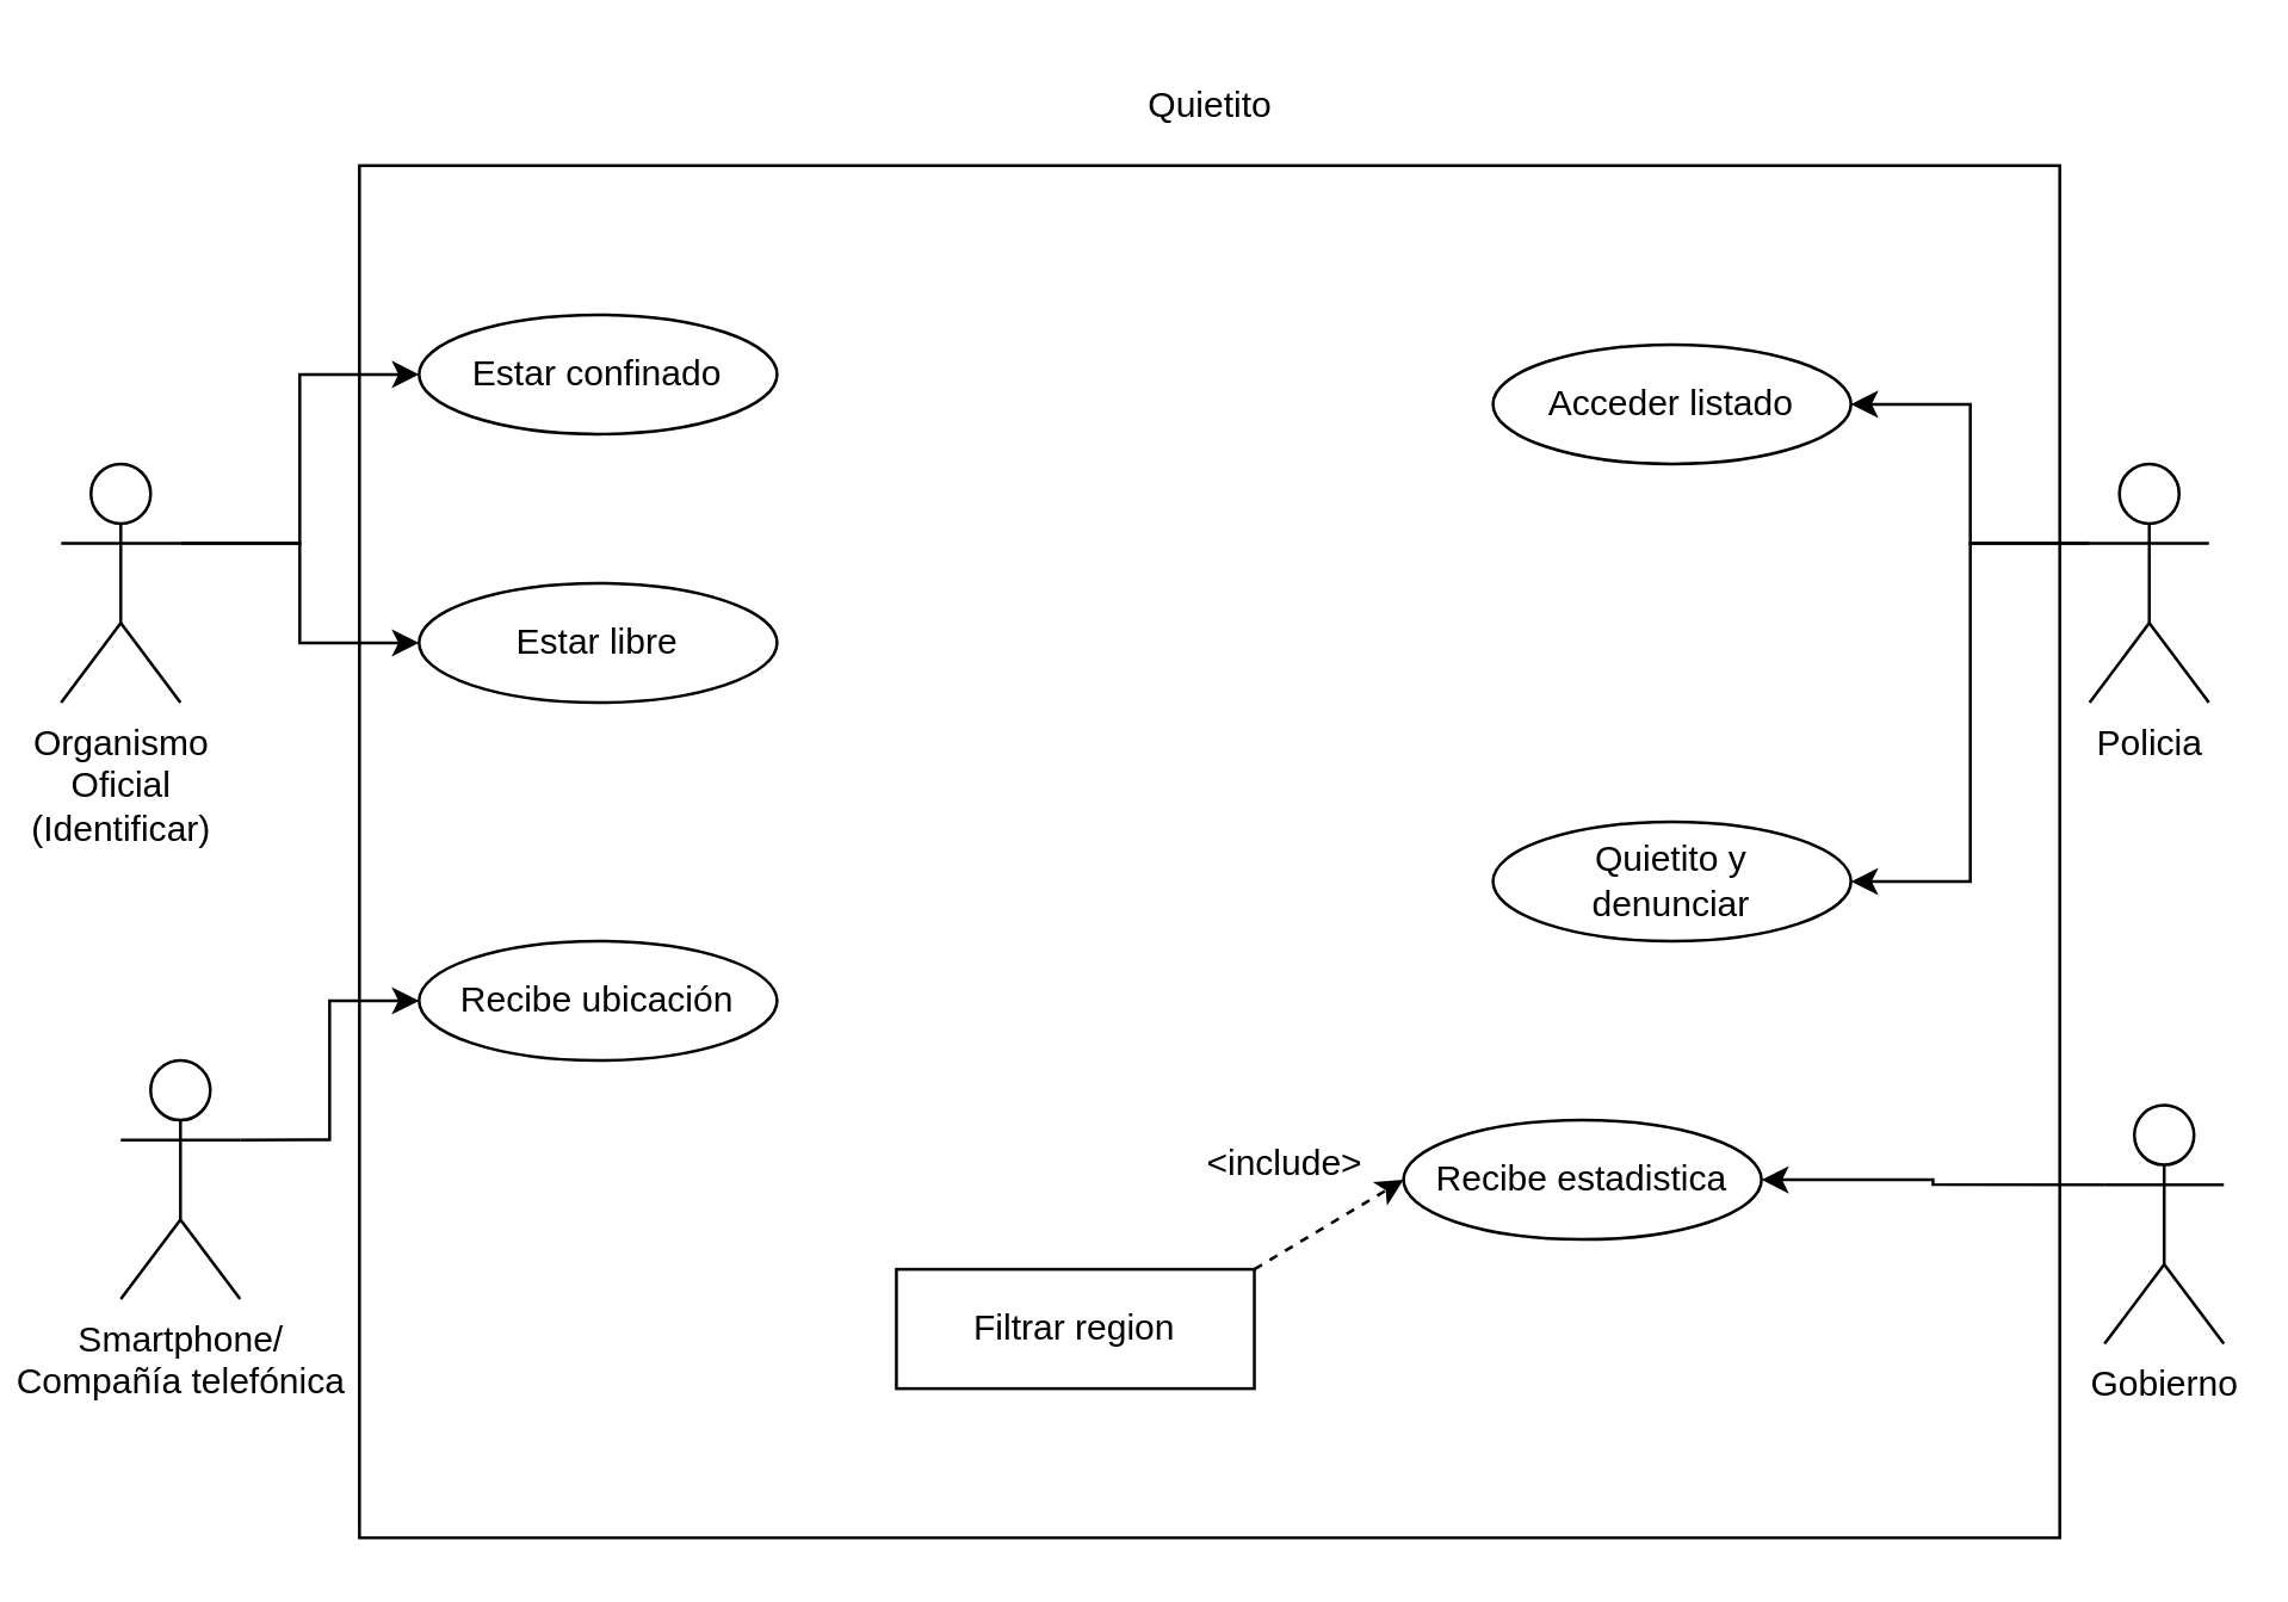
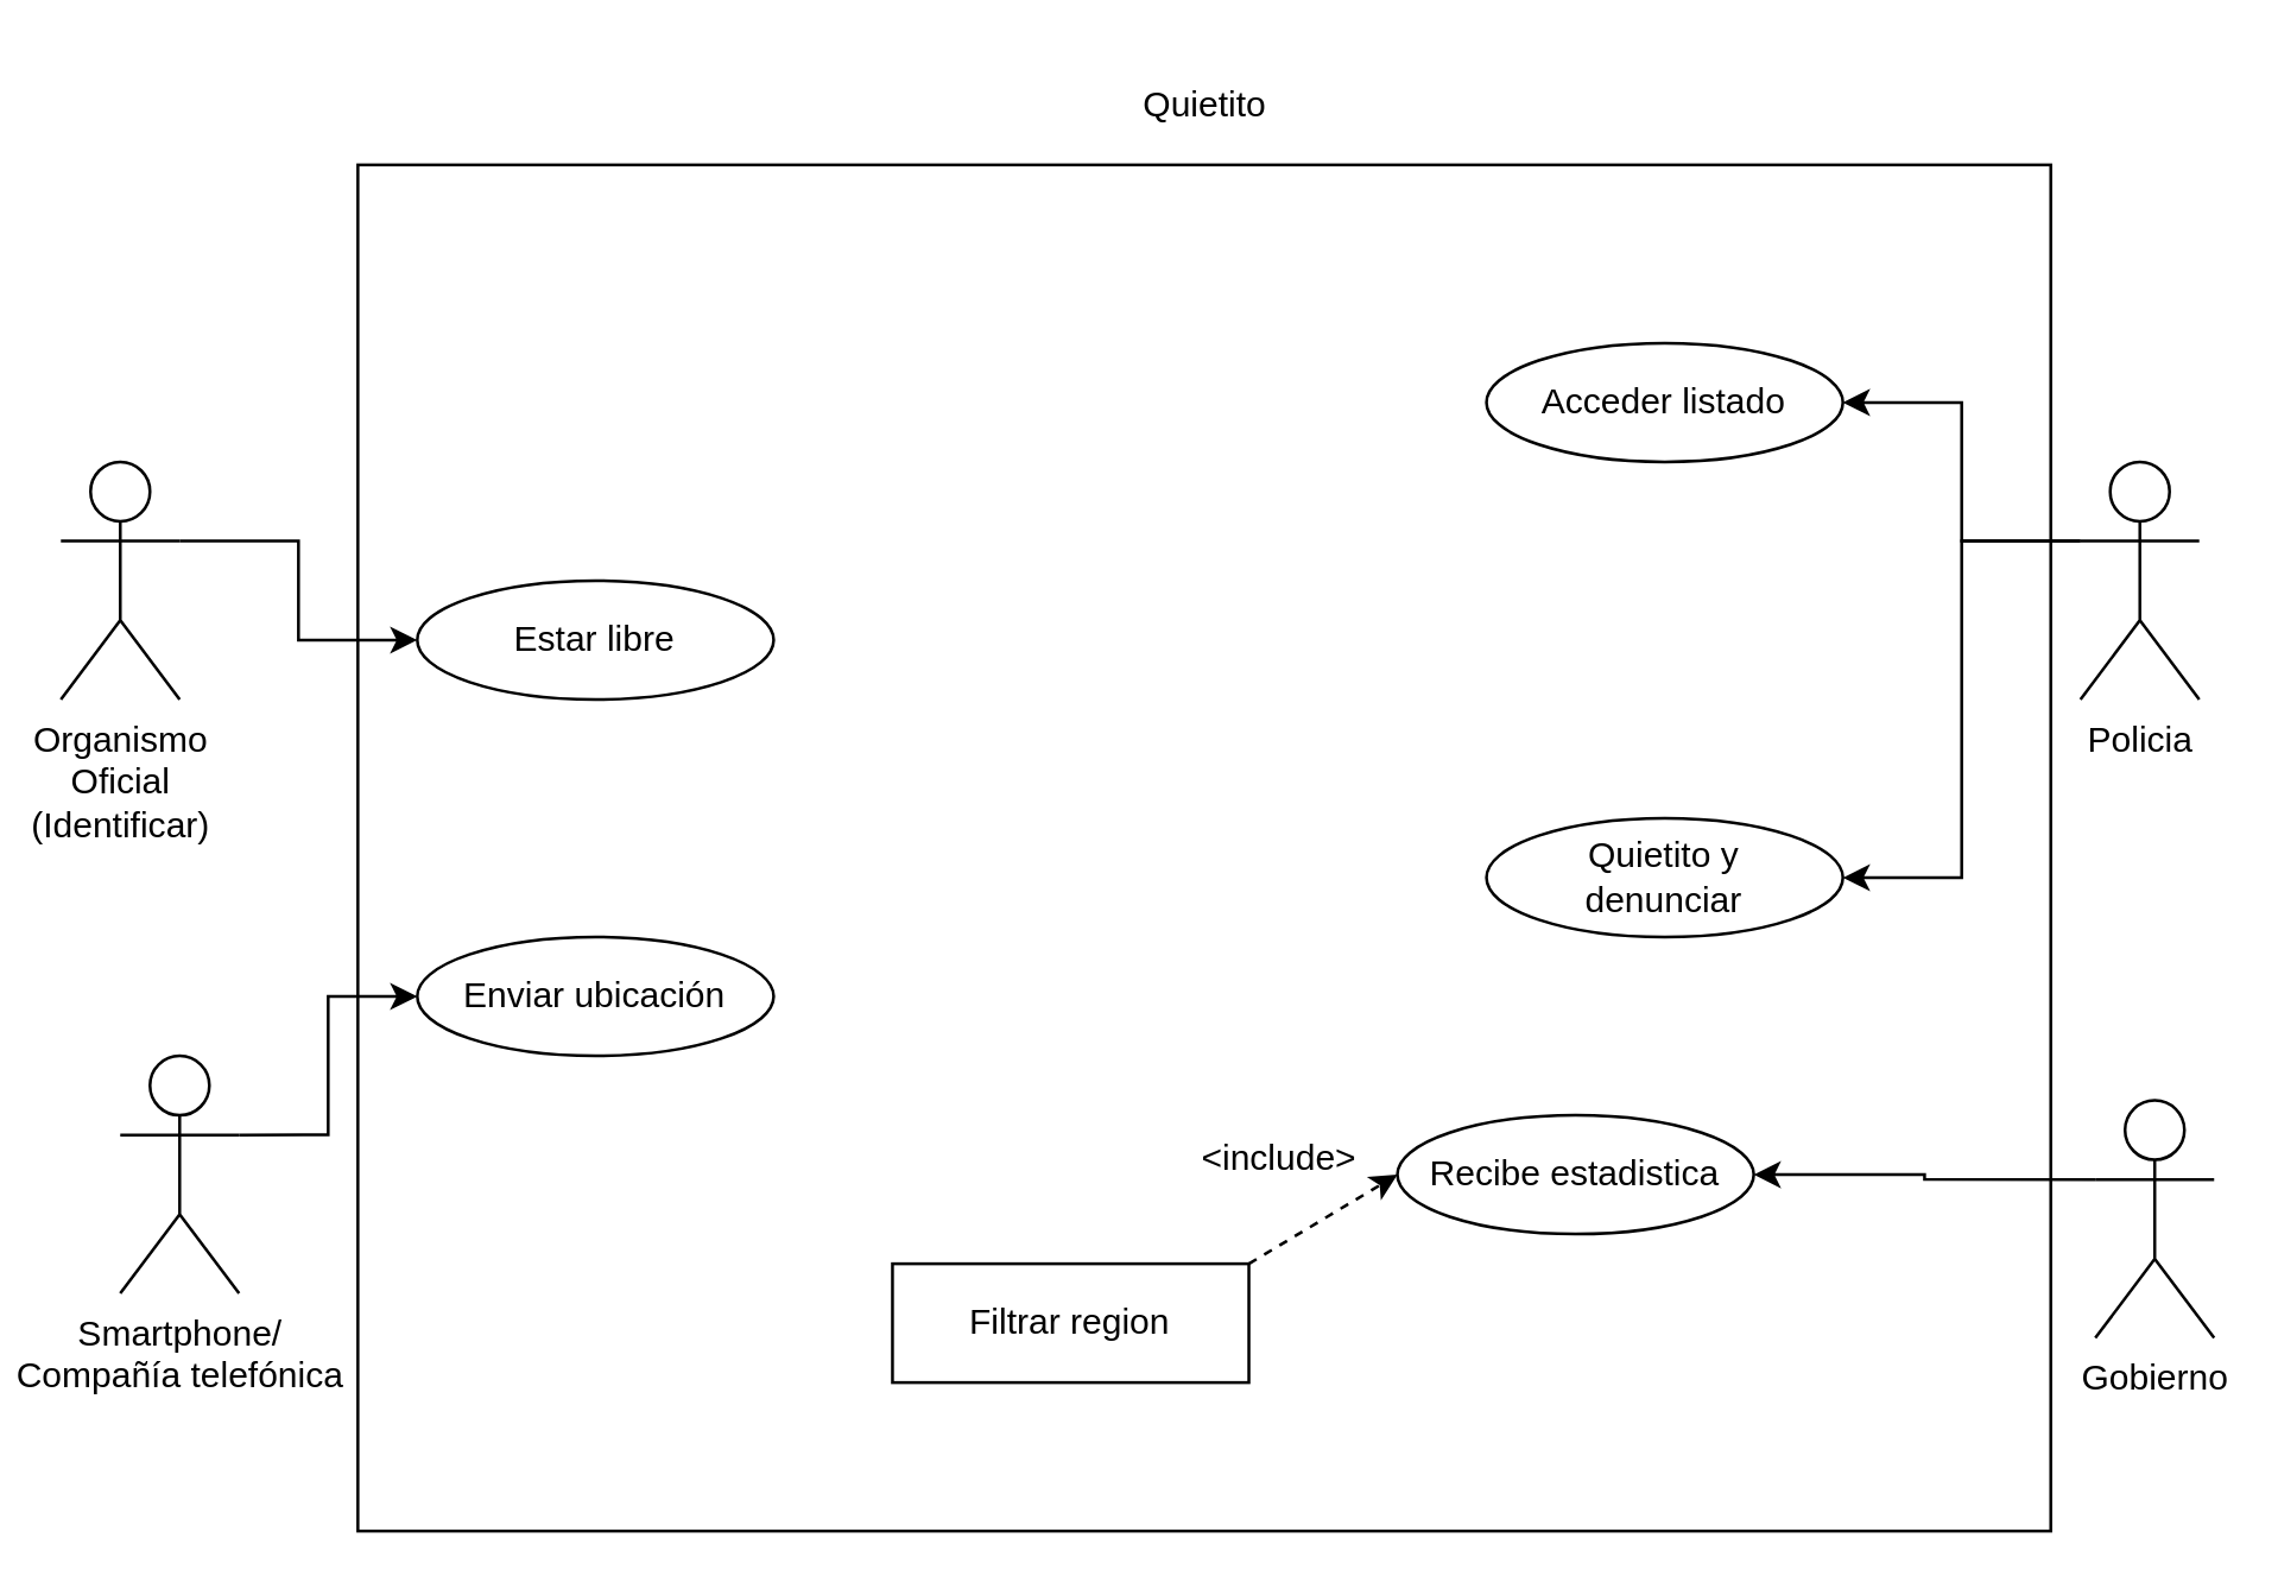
- <mxCell id="6" value="Estar confinado" style="ellipse;whiteSpace=wrap;html=1;" vertex="1" parent="1"><mxGeometry x="140" y="105" width="120" height="40" as="geometry" /></mxCell>
- <mxCell id="3" style="edgeStyle=orthogonalEdgeStyle;rounded=0;orthogonalLoop=1;jettySize=auto;html=1;exitX=1;exitY=0.333;exitDx=0;exitDy=0;exitPerimeter=0;entryX=0;entryY=0.5;entryDx=0;entryDy=0;" edge="1" parent="1" source="5" target="6"><mxGeometry relative="1" as="geometry" /></mxCell>
- <mxCell id="9" value="Recibe ubicación" style="ellipse;whiteSpace=wrap;html=1;" vertex="1" parent="1"><mxGeometry x="140" y="315" width="120" height="40" as="geometry" /></mxCell>
+ <mxCell id="9" value="Enviar ubicación" style="ellipse;whiteSpace=wrap;html=1;" vertex="1" parent="1"><mxGeometry x="140" y="315" width="120" height="40" as="geometry" /></mxCell>
